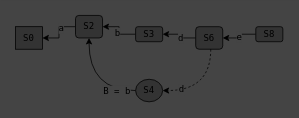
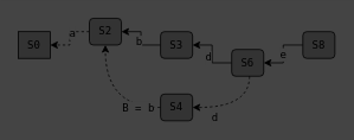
- <mxCell id="8" value="&lt;div style=&quot;&quot;&gt;S3&lt;/div&gt;" style="rounded=1;whiteSpace=wrap;html=1;fontFamily=monospace;align=center;spacing=7;verticalAlign=middle;spacingTop=0;fillColor=#333333;strokeColor=default;fontSize=12;fontColor=default;" parent="1" vertex="1"><mxGeometry x="180" y="35" width="36" height="20" as="geometry" /></mxCell>
+ <mxCell id="8" value="&lt;div style=&quot;&quot;&gt;S3&lt;/div&gt;" style="rounded=1;whiteSpace=wrap;html=1;fontFamily=monospace;align=center;spacing=7;verticalAlign=middle;spacingTop=0;fillColor=#333333;strokeColor=default;fontSize=12;fontColor=default;" parent="1" vertex="1"><mxGeometry x="180" y="35" width="36" height="30" as="geometry" /></mxCell>
- <mxCell id="19" value="&lt;div style=&quot;&quot;&gt;S8&lt;/div&gt;" style="rounded=1;whiteSpace=wrap;html=1;fontFamily=monospace;align=center;spacing=7;verticalAlign=middle;spacingTop=0;fillColor=#333333;strokeColor=default;fontSize=12;fontColor=default;" parent="1" vertex="1"><mxGeometry x="340" y="35" width="36" height="20" as="geometry" /></mxCell>
+ <mxCell id="19" value="&lt;div style=&quot;&quot;&gt;S8&lt;/div&gt;" style="rounded=1;whiteSpace=wrap;html=1;fontFamily=monospace;align=center;spacing=7;verticalAlign=middle;spacingTop=0;fillColor=#333333;strokeColor=default;fontSize=12;fontColor=default;" parent="1" vertex="1"><mxGeometry x="340" y="35" width="36" height="30" as="geometry" /></mxCell>
- <mxCell id="3" style="edgeStyle=orthogonalEdgeStyle;rounded=0;orthogonalLoop=1;jettySize=auto;html=1;fontFamily=monospace;fontSize=12;fontColor=default;labelBackgroundColor=#444444;resizable=0;" parent="1" source="5" target="2" edge="1"><mxGeometry relative="1" as="geometry" /></mxCell>
+ <mxCell id="3" style="edgeStyle=orthogonalEdgeStyle;rounded=0;orthogonalLoop=1;jettySize=auto;html=1;fontFamily=monospace;fontSize=12;fontColor=default;labelBackgroundColor=#444444;resizable=0;dashed=1;" parent="1" source="5" target="2" edge="1"><mxGeometry relative="1" as="geometry" /></mxCell>
- <mxCell id="14" value="&lt;div style=&quot;&quot;&gt;S6&lt;/div&gt;" style="rounded=1;whiteSpace=wrap;html=1;fontFamily=monospace;align=center;spacing=7;verticalAlign=middle;spacingTop=0;fillColor=#333333;strokeColor=default;fontSize=12;fontColor=default;" parent="1" vertex="1"><mxGeometry x="260" y="35" width="36" height="30" as="geometry" /></mxCell>
+ <mxCell id="14" value="&lt;div style=&quot;&quot;&gt;S6&lt;/div&gt;" style="rounded=1;whiteSpace=wrap;html=1;fontFamily=monospace;align=center;spacing=7;verticalAlign=middle;spacingTop=0;fillColor=#333333;strokeColor=default;fontSize=12;fontColor=default;" parent="1" vertex="1"><mxGeometry x="260" y="55" width="36" height="30" as="geometry" /></mxCell>
- <mxCell id="9" style="edgeStyle=orthogonalEdgeStyle;rounded=0;orthogonalLoop=1;jettySize=auto;html=1;fontFamily=monospace;fontSize=12;fontColor=default;labelBackgroundColor=#444444;resizable=0;curved=1;" parent="1" source="11" target="5" edge="1"><mxGeometry relative="1" as="geometry" /></mxCell>
+ <mxCell id="9" style="edgeStyle=orthogonalEdgeStyle;rounded=0;orthogonalLoop=1;jettySize=auto;html=1;fontFamily=monospace;fontSize=12;fontColor=default;labelBackgroundColor=#444444;resizable=0;curved=1;dashed=1;" parent="1" source="11" target="5" edge="1"><mxGeometry relative="1" as="geometry" /></mxCell>
- <mxCell id="11" value="&lt;div style=&quot;&quot;&gt;S4&lt;/div&gt;" style="ellipse;whiteSpace=wrap;html=1;fontFamily=monospace;align=center;spacing=7;verticalAlign=middle;spacingTop=0;fillColor=#333333;strokeColor=default;fontSize=12;fontColor=default;" parent="1" vertex="1"><mxGeometry x="180" y="105" width="36" height="30" as="geometry" /></mxCell>
+ <mxCell id="11" value="&lt;div style=&quot;&quot;&gt;S4&lt;/div&gt;" style="rounded=1;whiteSpace=wrap;html=1;fontFamily=monospace;align=center;spacing=7;verticalAlign=middle;spacingTop=0;fillColor=#333333;strokeColor=default;fontSize=12;fontColor=default;" parent="1" vertex="1"><mxGeometry x="180" y="105" width="36" height="30" as="geometry" /></mxCell>
